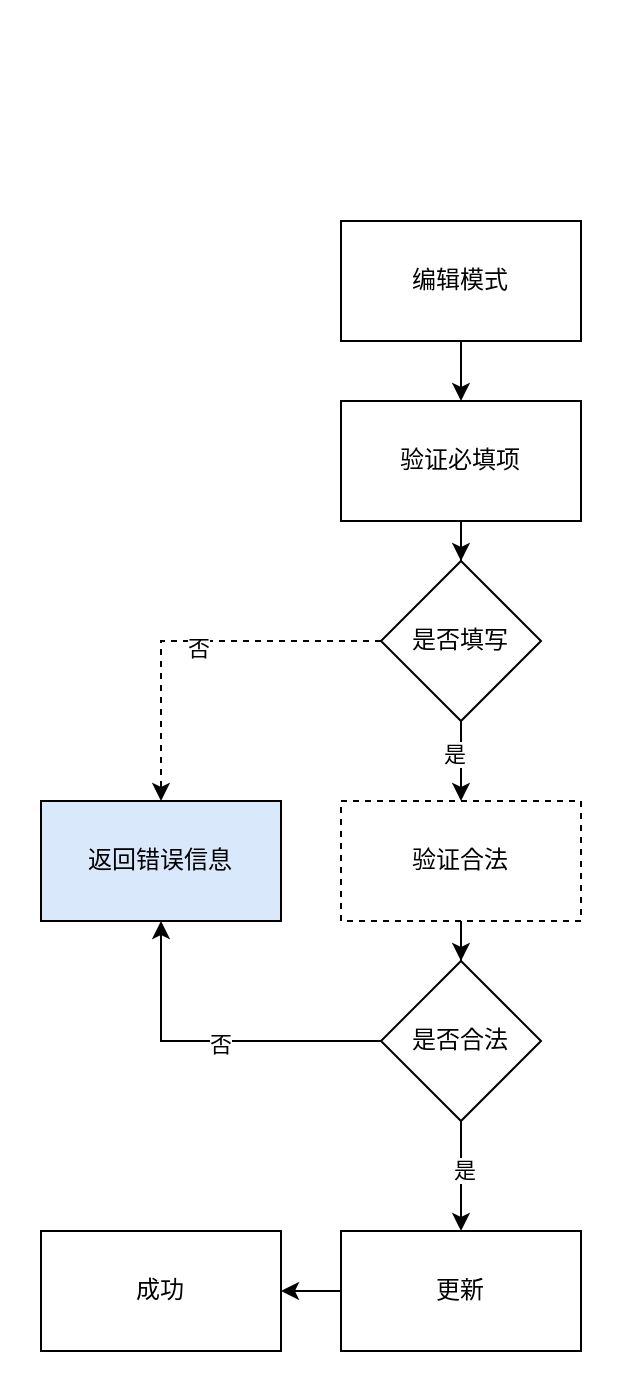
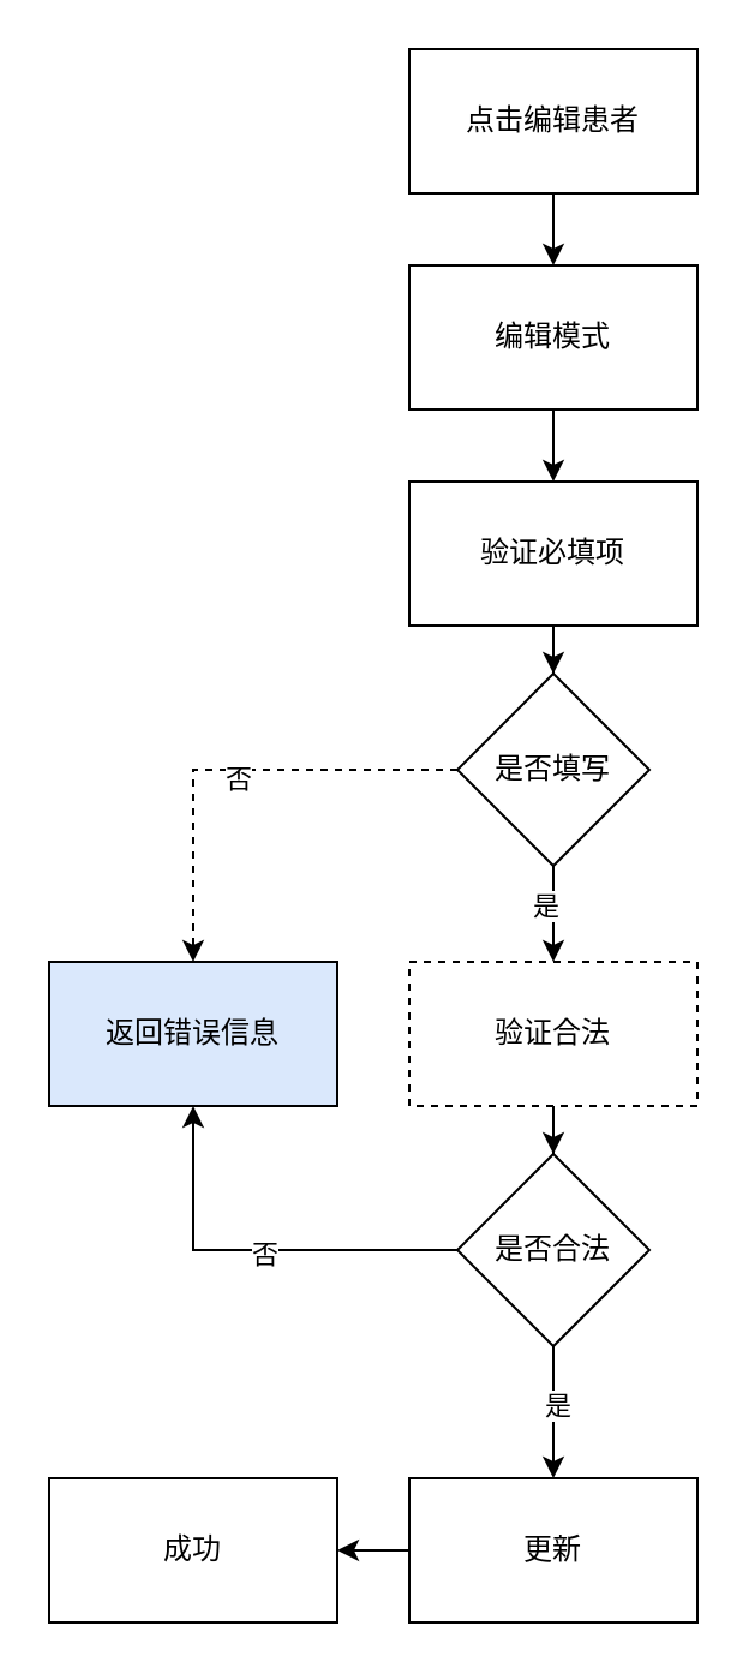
+ <mxCell id="23" value="点击编辑患者" style="rounded=0;whiteSpace=wrap;html=1;" vertex="1" parent="1"><mxGeometry x="170" y="20" width="120" height="60" as="geometry" /></mxCell>
+ <mxCell id="22" style="edgeStyle=orthogonalEdgeStyle;rounded=0;orthogonalLoop=1;jettySize=auto;html=1;entryX=0.5;entryY=0;entryDx=0;entryDy=0;" edge="1" parent="1" source="23" target="3"><mxGeometry relative="1" as="geometry" /></mxCell>
